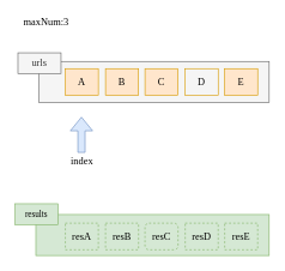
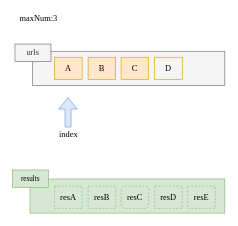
- <mxCell id="19" value="E" style="rounded=0;whiteSpace=wrap;html=1;fillColor=#ffe6cc;strokeColor=#d79b00;fontFamily=Roboto Mono;fontSize=14;" parent="1" vertex="1"><mxGeometry x="312" y="95" width="46" height="37" as="geometry" /></mxCell>
